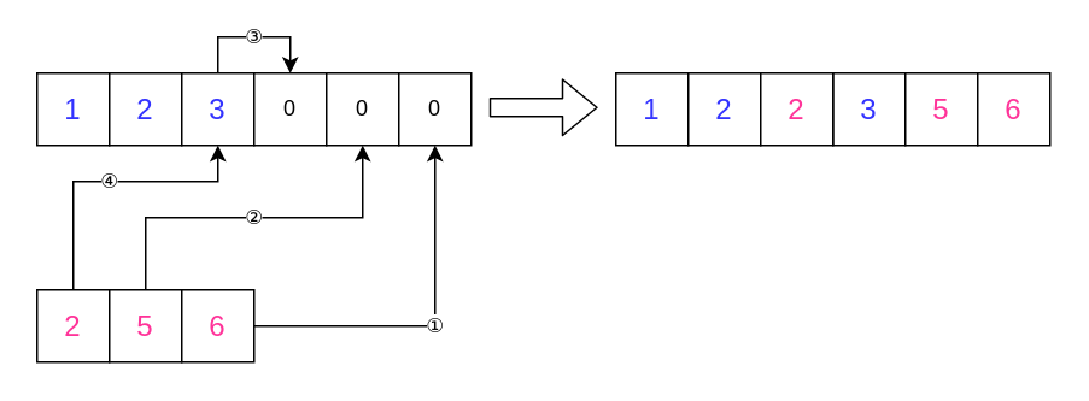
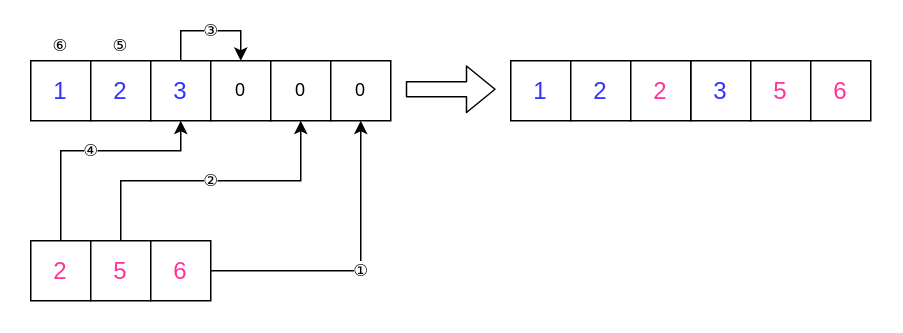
+ <mxCell id="16" value="⑥" style="text;html=1;strokeColor=none;fillColor=none;align=center;verticalAlign=middle;whiteSpace=wrap;rounded=0;fontSize=11;fontColor=#000000;" vertex="1" parent="1"><mxGeometry x="20" y="20" width="40" height="20" as="geometry" /></mxCell>
+ <mxCell id="15" value="⑤" style="text;html=1;strokeColor=none;fillColor=none;align=center;verticalAlign=middle;whiteSpace=wrap;rounded=0;fontSize=11;fontColor=#000000;" vertex="1" parent="1"><mxGeometry x="60" y="20" width="40" height="20" as="geometry" /></mxCell>
